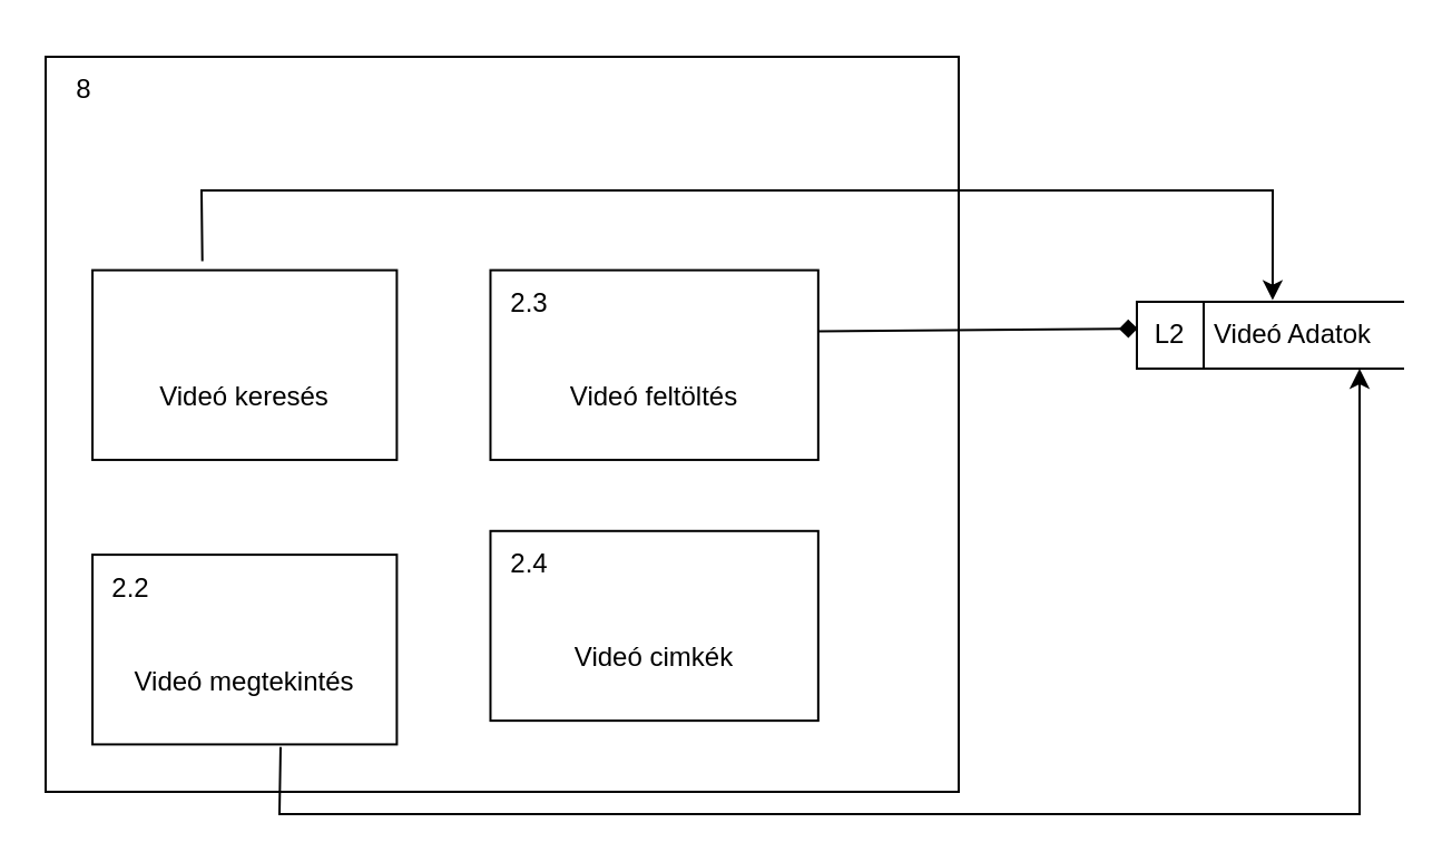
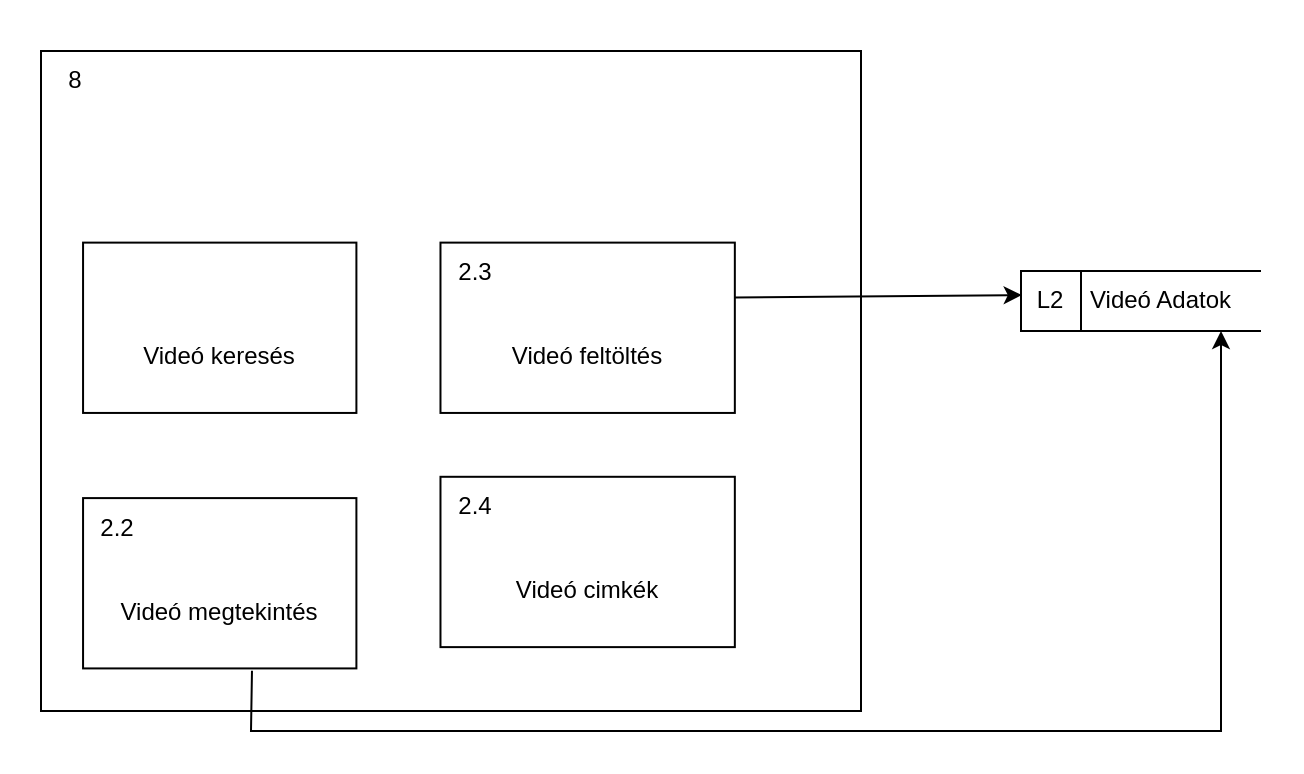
- <mxCell id="19" value="" style="endArrow=classic;html=1;rounded=0;verticalAlign=bottom;exitX=0.361;exitY=-0.048;exitDx=0;exitDy=0;exitPerimeter=0;entryX=0.508;entryY=-0.023;entryDx=0;entryDy=0;entryPerimeter=0;" edge="1" parent="1" source="5" target="16"><mxGeometry width="50" height="50" relative="1" as="geometry"><mxPoint x="210" y="175" as="sourcePoint" /><mxPoint x="330" y="175" as="targetPoint" /><Array as="points"><mxPoint x="90" y="85" /><mxPoint x="571" y="85" /></Array></mxGeometry></mxCell>
- <mxCell id="18" value="" style="endArrow=diamond;html=1;rounded=0;verticalAlign=bottom;entryX=0.003;entryY=0.401;entryDx=0;entryDy=0;entryPerimeter=0;exitX=0.998;exitY=0.322;exitDx=0;exitDy=0;exitPerimeter=0;" edge="1" parent="1" source="10" target="16"><mxGeometry width="50" height="50" relative="1" as="geometry"><mxPoint x="370" y="175" as="sourcePoint" /><mxPoint x="490" y="175" as="targetPoint" /></mxGeometry></mxCell>
+ <mxCell id="18" value="" style="endArrow=classic;html=1;rounded=0;verticalAlign=bottom;entryX=0.003;entryY=0.401;entryDx=0;entryDy=0;entryPerimeter=0;exitX=0.998;exitY=0.322;exitDx=0;exitDy=0;exitPerimeter=0;" edge="1" parent="1" source="10" target="16"><mxGeometry width="50" height="50" relative="1" as="geometry"><mxPoint x="370" y="175" as="sourcePoint" /><mxPoint x="490" y="175" as="targetPoint" /></mxGeometry></mxCell>
